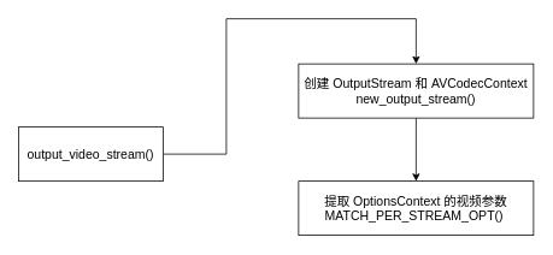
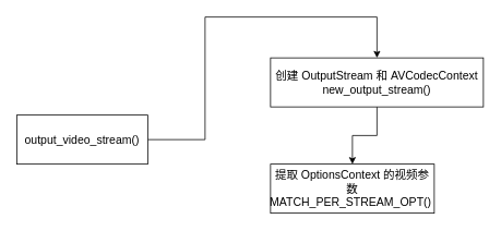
- <mxCell id="6" value="&lt;span style=&quot;font-size: 14px;&quot;&gt;提取 OptionsContext 的视频参数&lt;/span&gt;&lt;br&gt;&lt;span style=&quot;font-size: 14px;&quot;&gt;MATCH_PER_STREAM_OPT()&amp;nbsp;&lt;/span&gt;" style="rounded=0;whiteSpace=wrap;html=1;" vertex="1" parent="1"><mxGeometry x="330" y="200" width="260" height="60" as="geometry" /></mxCell>
+ <mxCell id="6" value="&lt;span style=&quot;font-size: 14px;&quot;&gt;提取 OptionsContext 的视频参数&lt;/span&gt;&lt;br&gt;&lt;span style=&quot;font-size: 14px;&quot;&gt;MATCH_PER_STREAM_OPT()&amp;nbsp;&lt;/span&gt;" style="rounded=0;whiteSpace=wrap;html=1;" vertex="1" parent="1"><mxGeometry x="330" y="200" width="200" height="60" as="geometry" /></mxCell>
